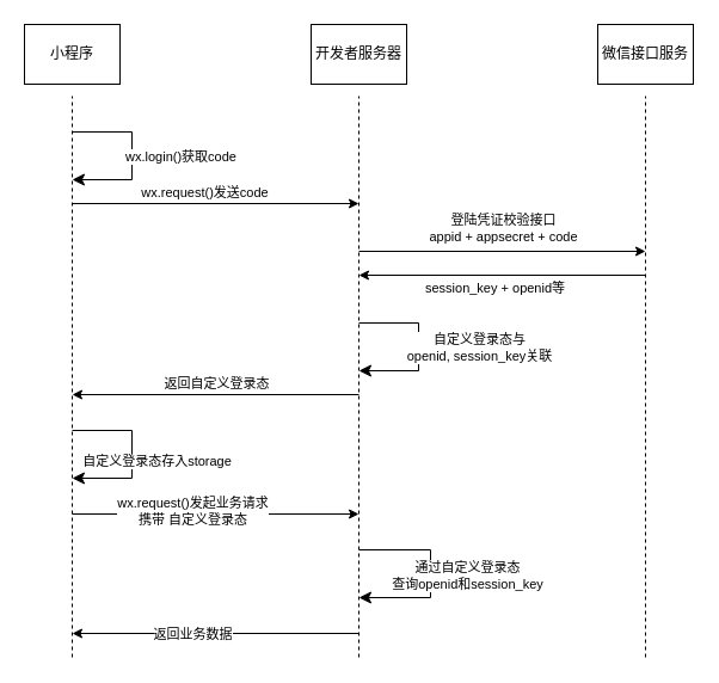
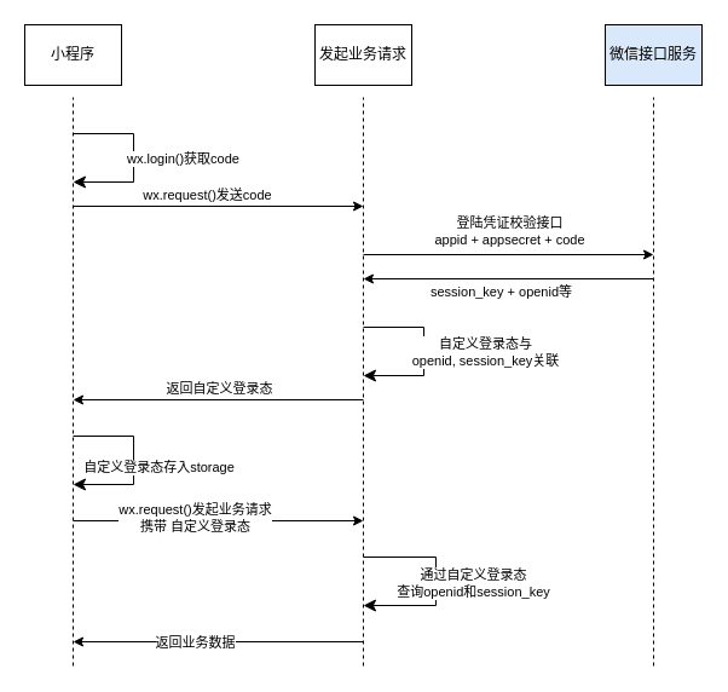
- <mxCell id="6" value="开发者服务器" style="whiteSpace=wrap;html=1;" vertex="1" parent="1"><mxGeometry x="260" y="20" width="80" height="50" as="geometry" /></mxCell>
+ <mxCell id="6" value="发起业务请求" style="whiteSpace=wrap;html=1;" vertex="1" parent="1"><mxGeometry x="260" y="20" width="80" height="50" as="geometry" /></mxCell>
- <mxCell id="7" value="微信接口服务" style="whiteSpace=wrap;html=1;" vertex="1" parent="1"><mxGeometry x="500" y="20" width="80" height="50" as="geometry" /></mxCell>
+ <mxCell id="7" value="微信接口服务" style="whiteSpace=wrap;html=1;fillColor=#dae8fc;" vertex="1" parent="1"><mxGeometry x="500" y="20" width="80" height="50" as="geometry" /></mxCell>
